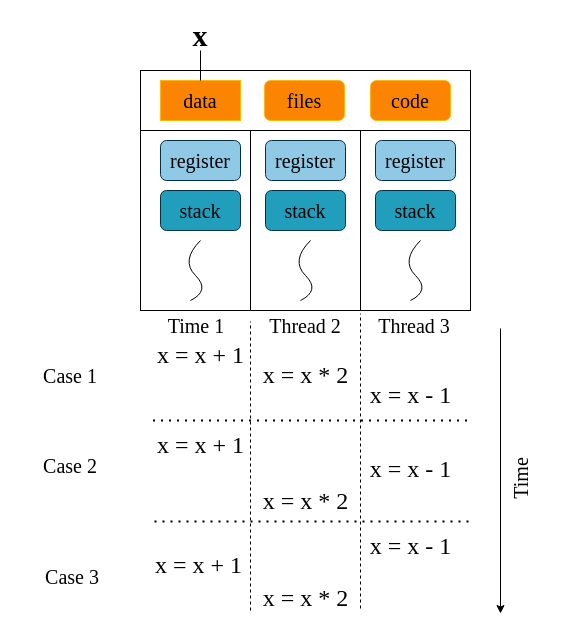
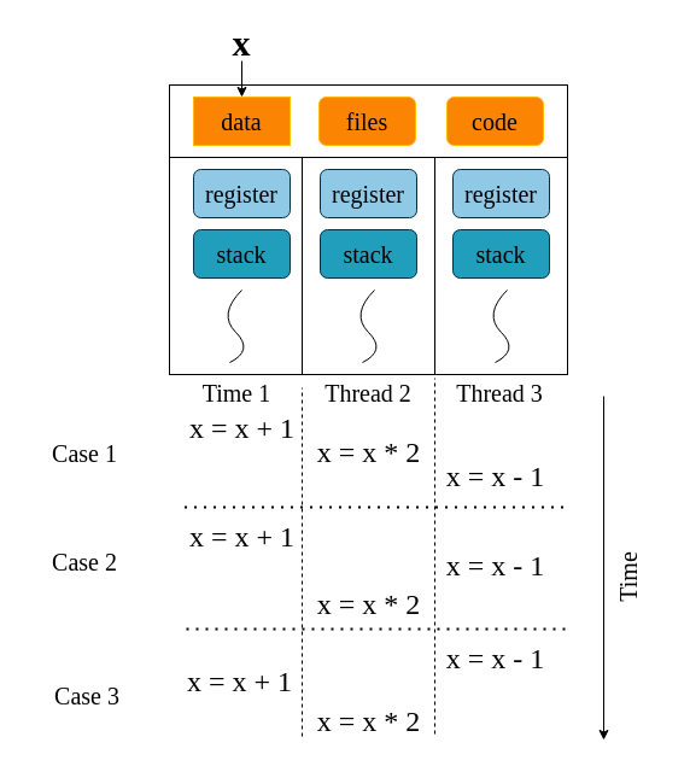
- <mxCell id="20" value="" style="endArrow=none;html=1;rounded=0;fontSize=24;exitX=0.5;exitY=1;exitDx=0;exitDy=0;fontFamily=Times New Roman;" parent="1" source="19" target="6" edge="1"><mxGeometry width="50" height="50" relative="1" as="geometry"><mxPoint x="-90" y="140" as="sourcePoint" /><mxPoint x="-40" y="90" as="targetPoint" /></mxGeometry></mxCell>
+ <mxCell id="20" value="" style="endArrow=classic;html=1;rounded=0;fontSize=24;exitX=0.5;exitY=1;exitDx=0;exitDy=0;fontFamily=Times New Roman;" parent="1" source="19" target="6" edge="1"><mxGeometry width="50" height="50" relative="1" as="geometry"><mxPoint x="-90" y="140" as="sourcePoint" /><mxPoint x="-40" y="90" as="targetPoint" /></mxGeometry></mxCell>
